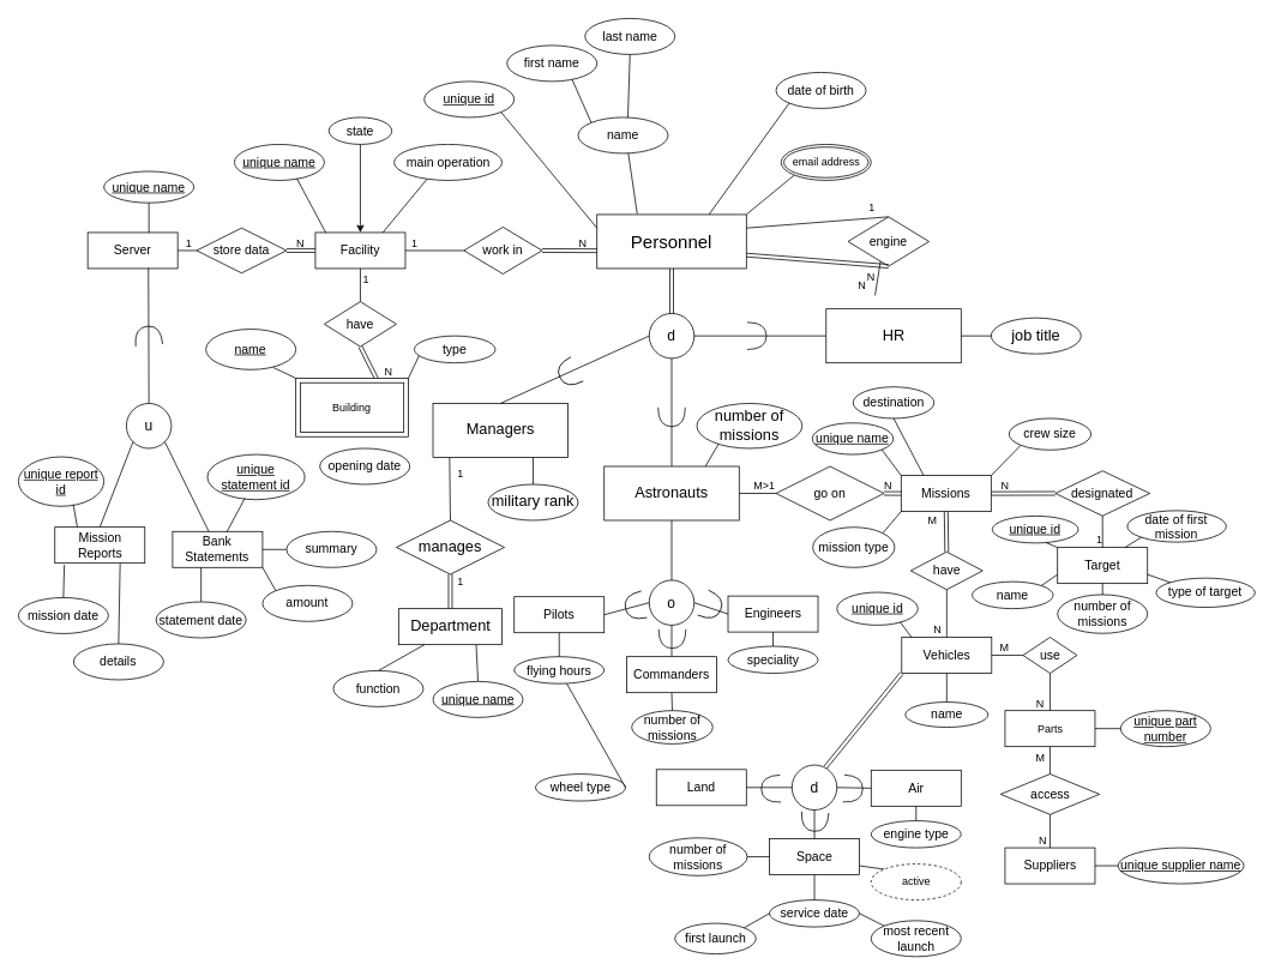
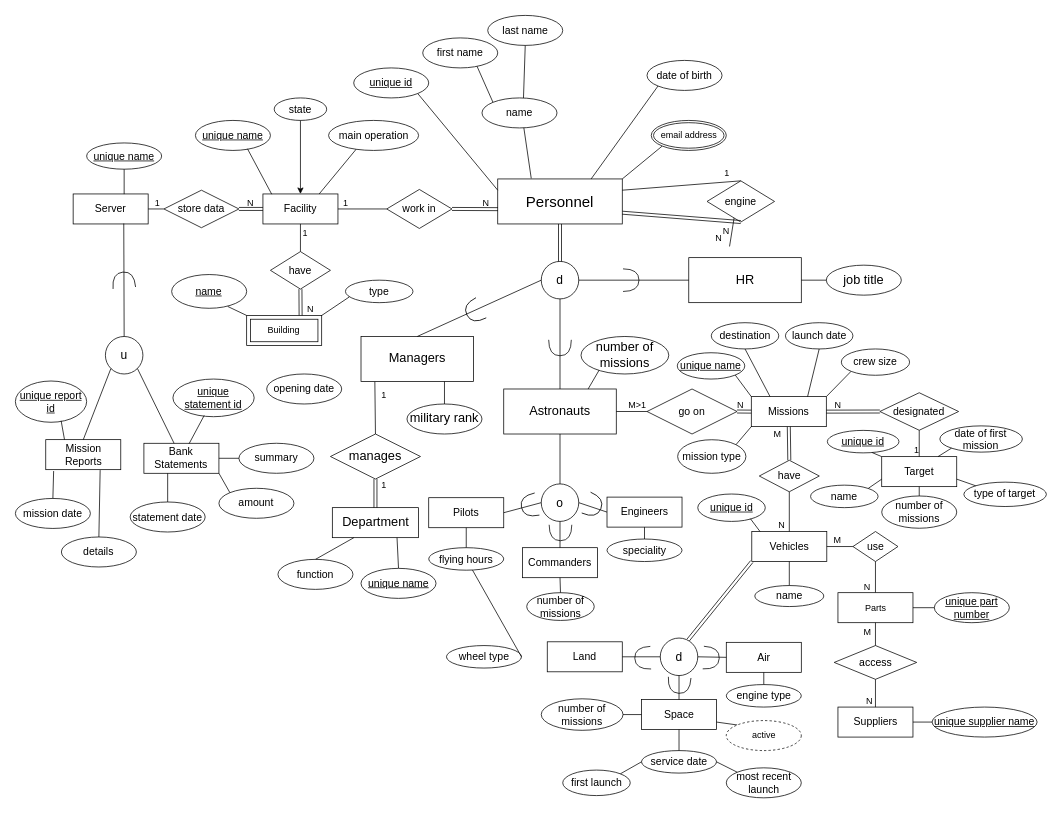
+ <mxCell id="54" value="launch date" style="ellipse;whiteSpace=wrap;html=1;align=center;rounded=0;fontSize=14;" parent="1" vertex="1"><mxGeometry x="1046.5" y="429.63" width="90" height="35" as="geometry" /></mxCell>
- <mxCell id="206" value="Building" style="shape=ext;margin=3;double=1;whiteSpace=wrap;html=1;align=center;" vertex="1" parent="1"><mxGeometry x="328.32" y="420" width="125" height="65" as="geometry" /></mxCell>
+ <mxCell id="206" value="Building" style="shape=ext;margin=3;double=1;whiteSpace=wrap;html=1;align=center;" vertex="1" parent="1"><mxGeometry x="328.32" y="420" width="100" height="40" as="geometry" /></mxCell>
+ <mxCell id="59" value="" style="endArrow=none;html=1;rounded=0;fontSize=14;entryX=0.75;entryY=0;entryDx=0;entryDy=0;exitX=0.5;exitY=1;exitDx=0;exitDy=0;" parent="1" source="54" target="48" edge="1"><mxGeometry relative="1" as="geometry"><mxPoint x="1081" y="1038.18" as="sourcePoint" /><mxPoint x="1241" y="1038.18" as="targetPoint" /></mxGeometry></mxCell>
